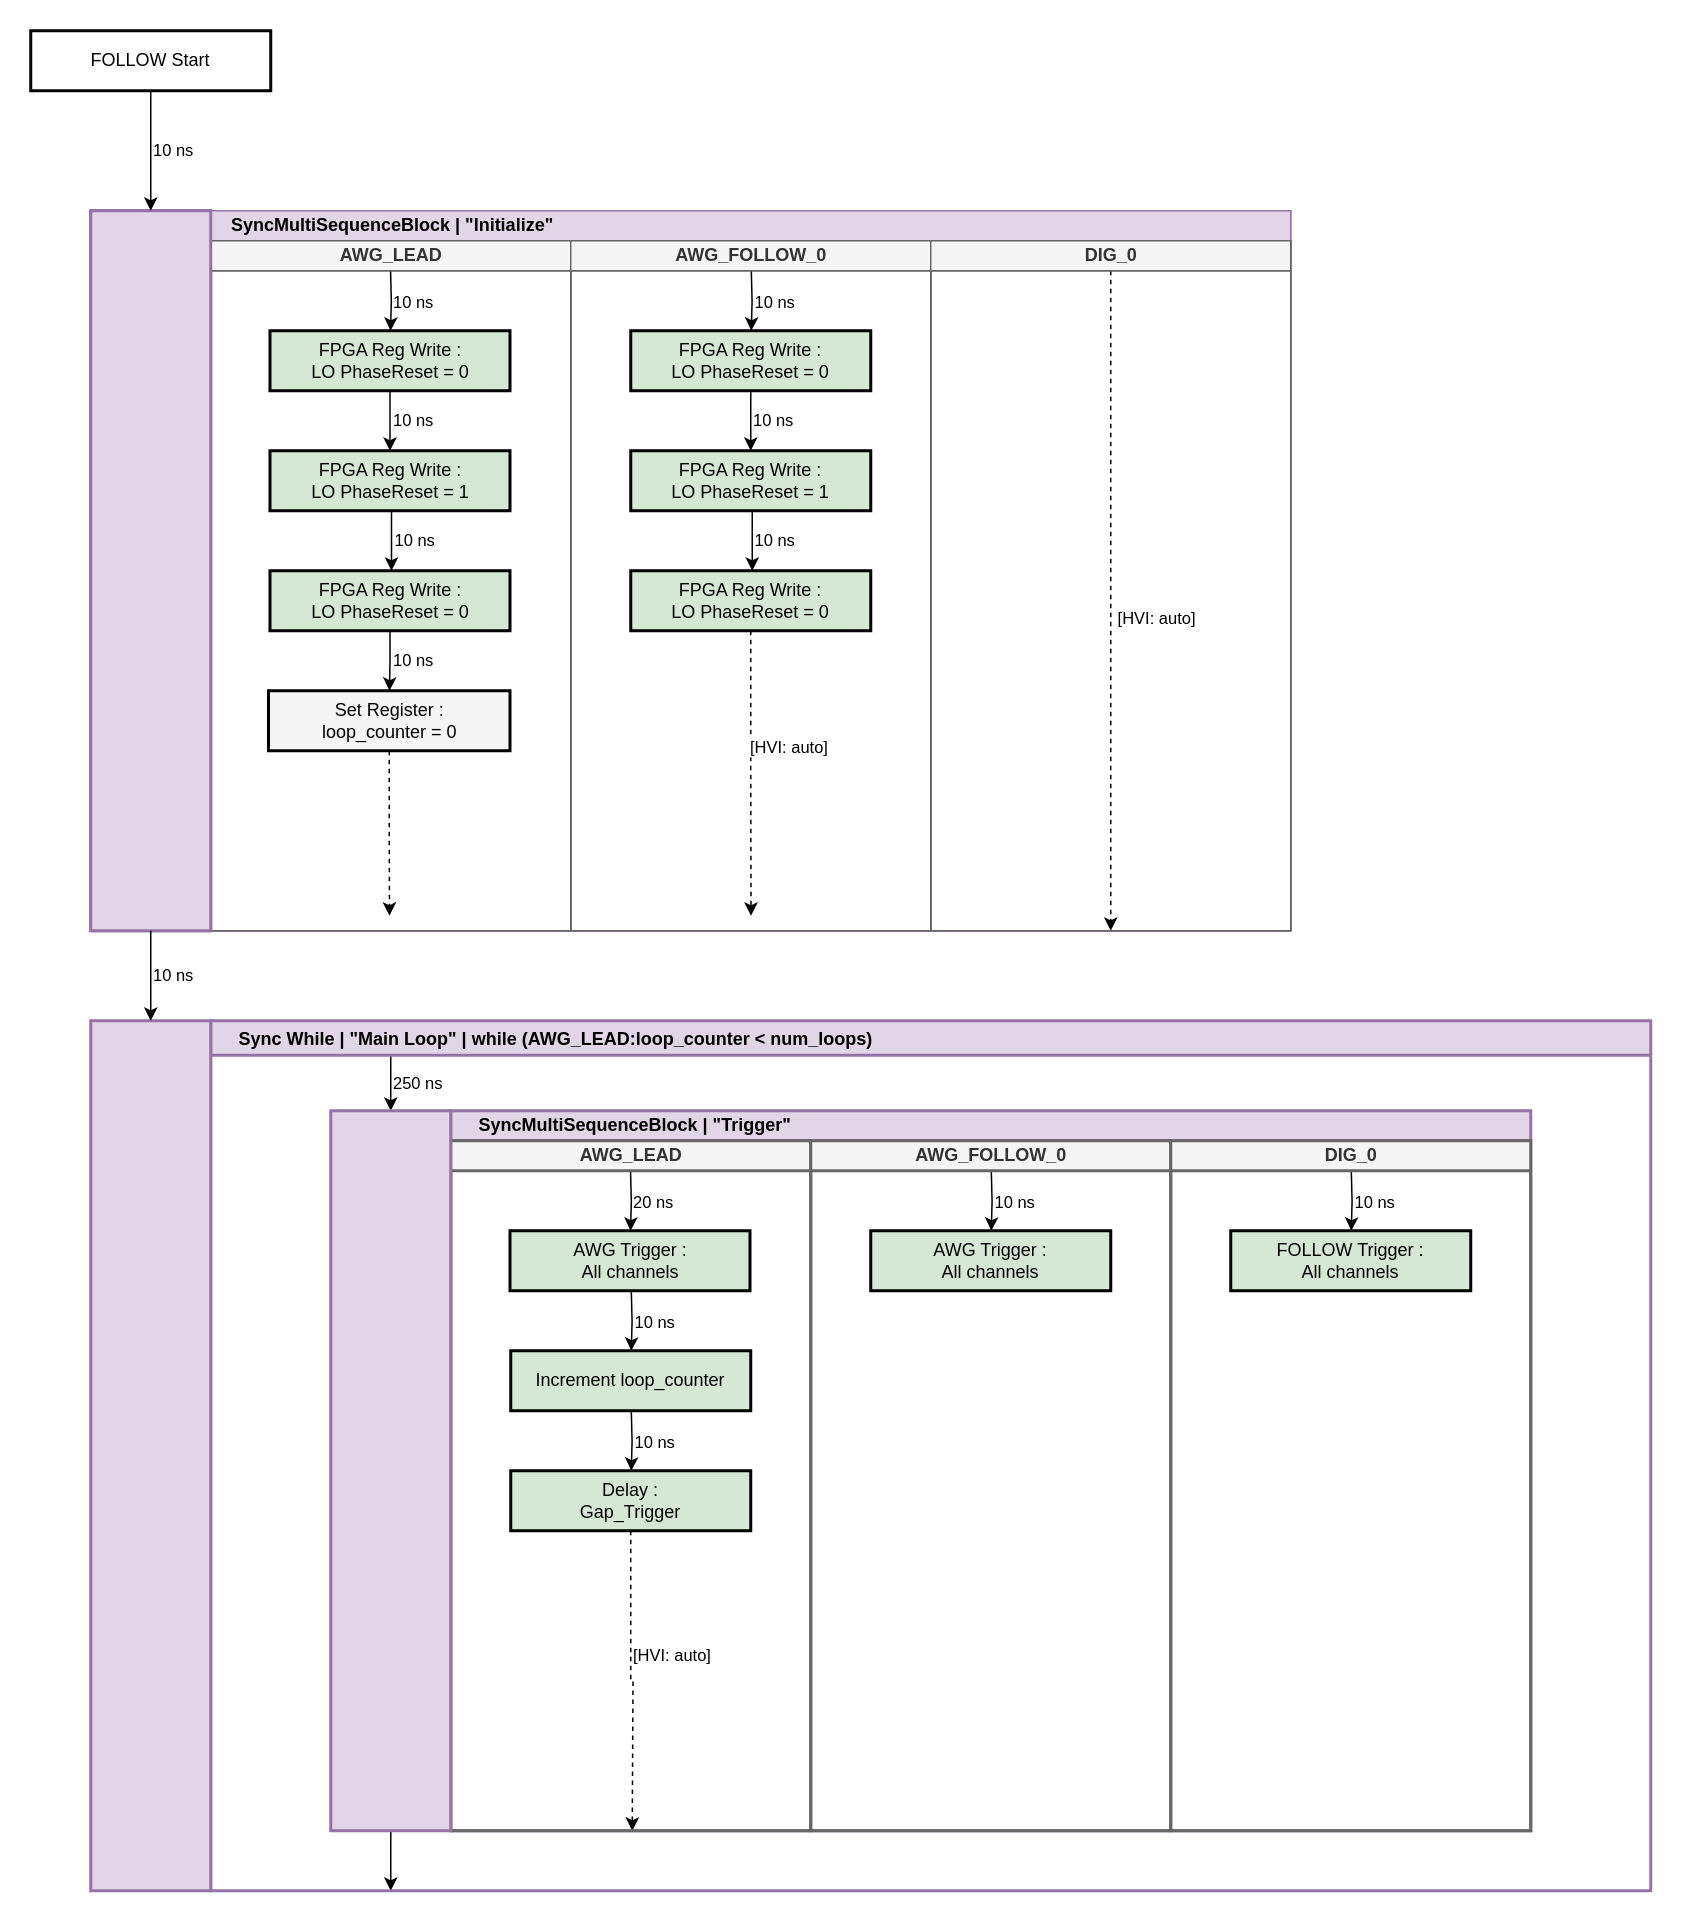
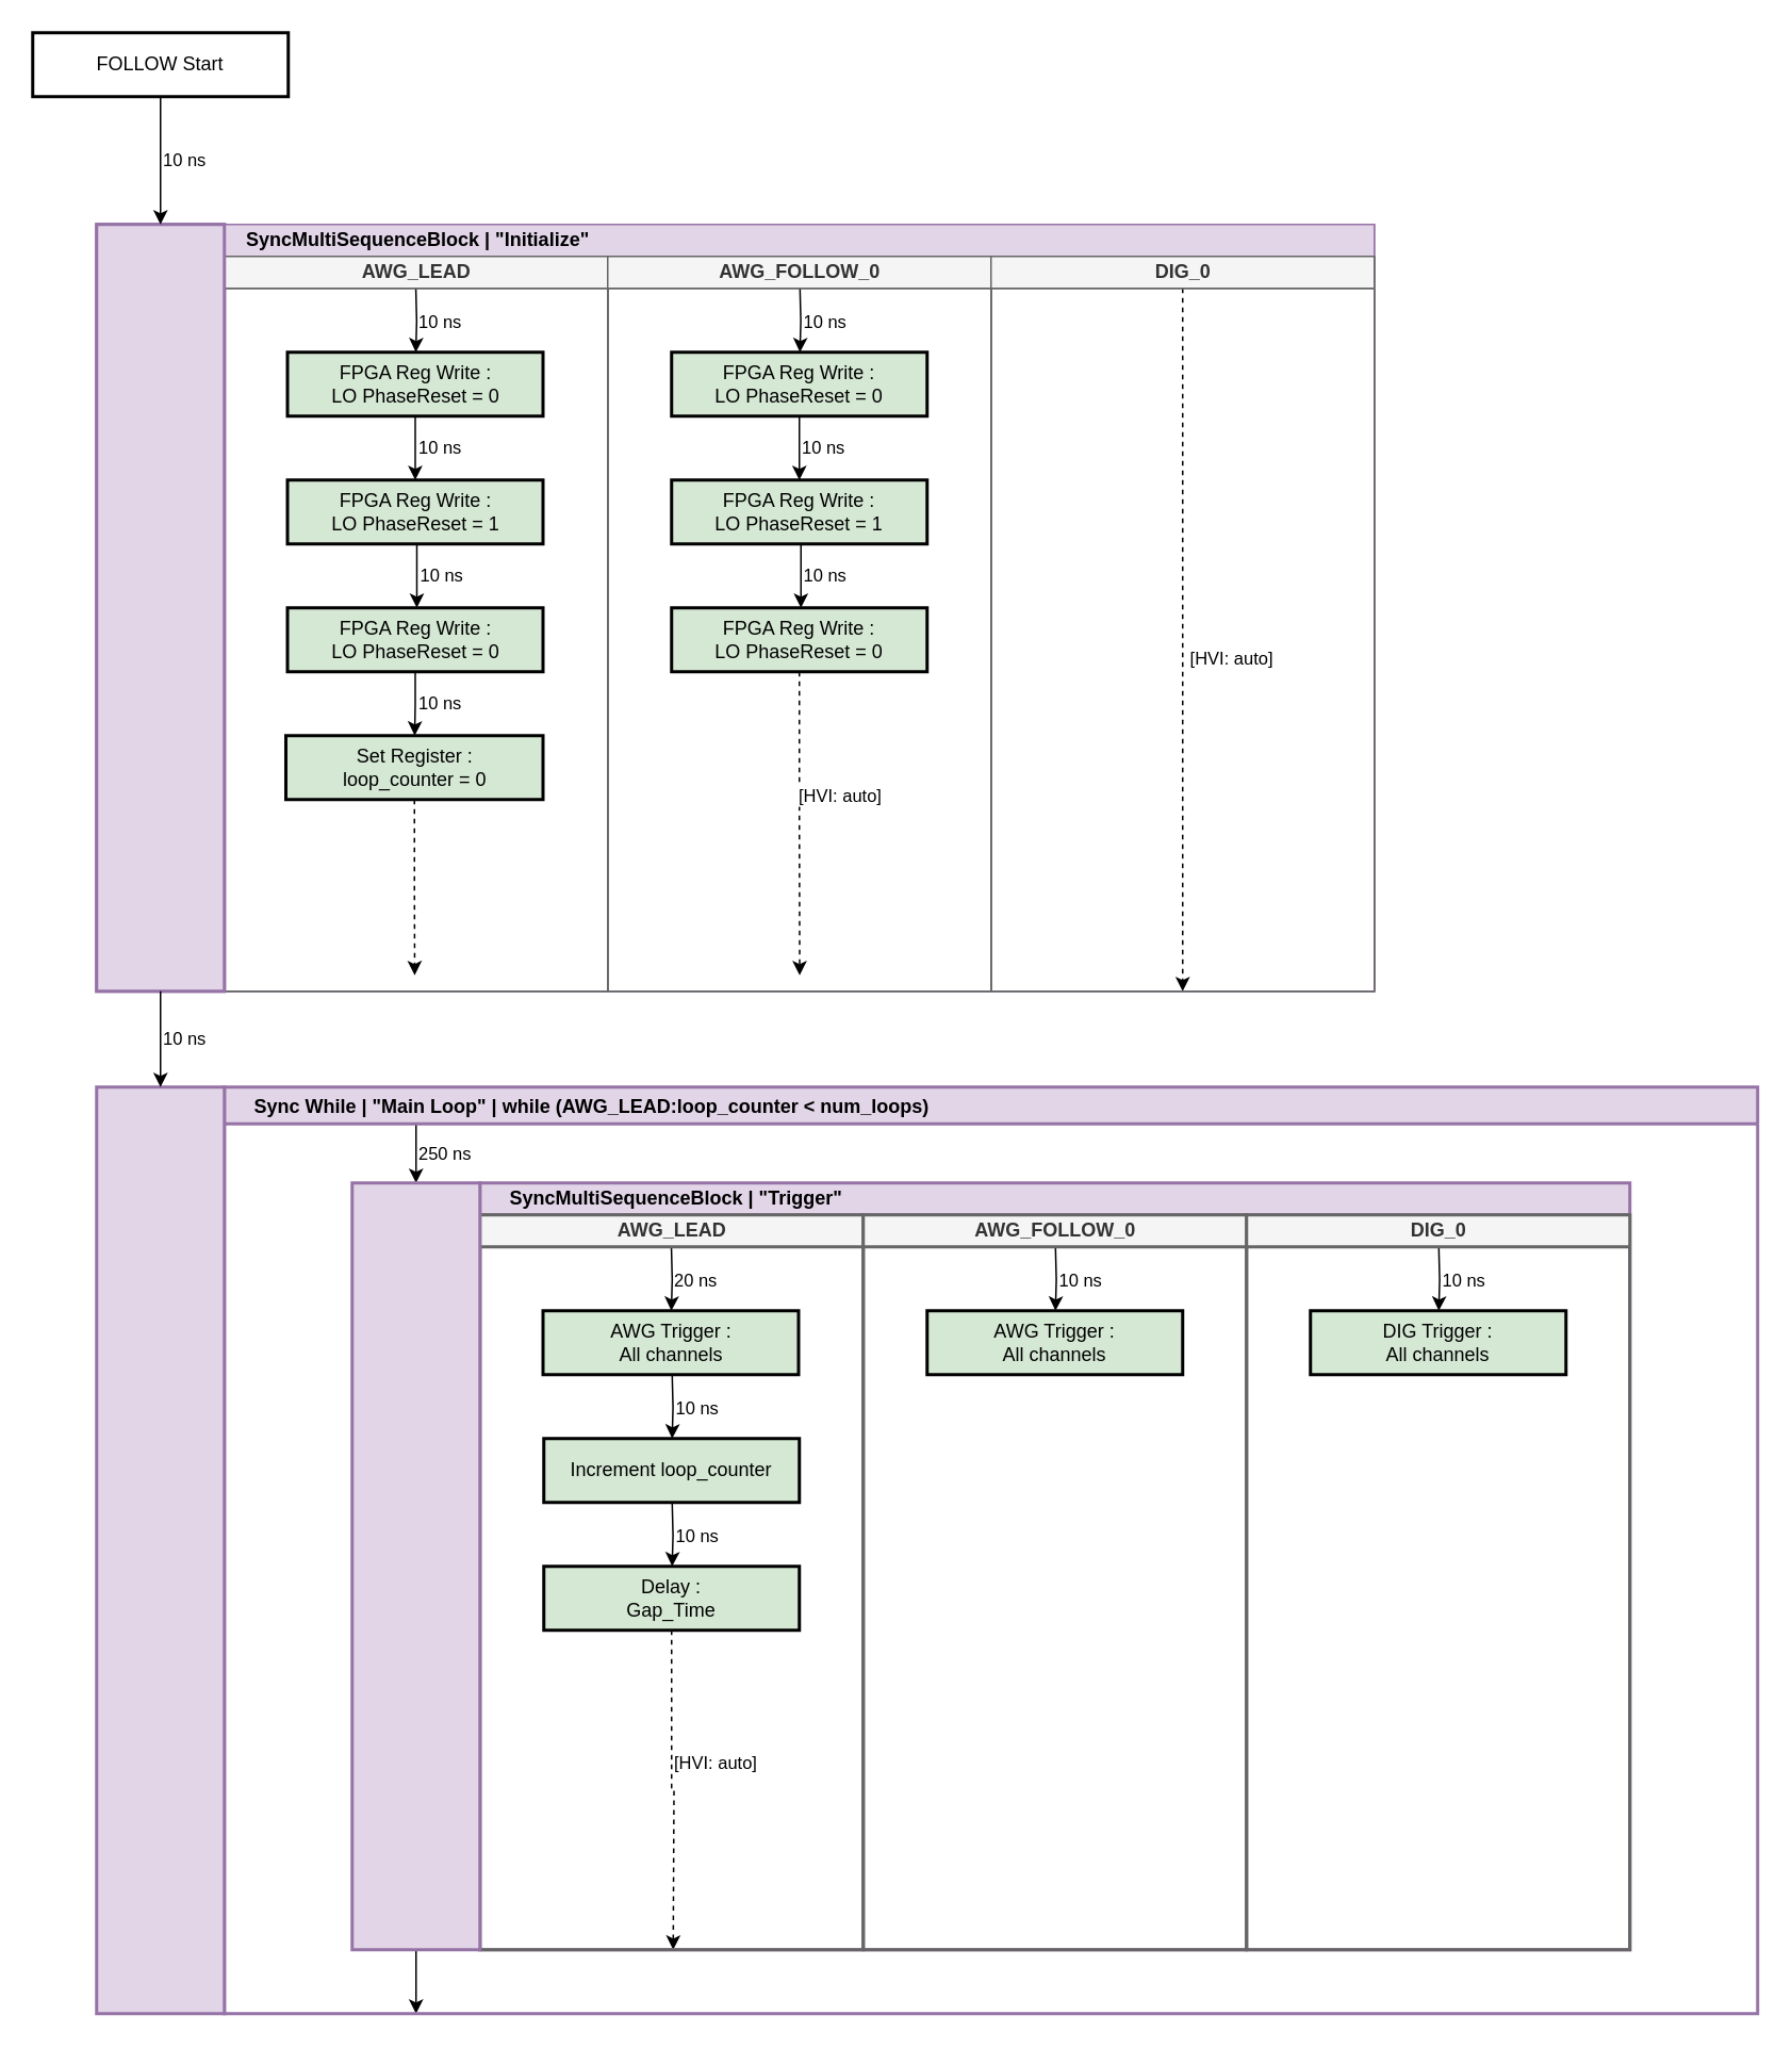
- <mxCell id="39" value="Set Register :&lt;br&gt;loop_counter = 0" style="rounded=0;whiteSpace=wrap;html=1;align=center;fillColor=#f5f5f5;strokeWidth=2;" vertex="1" parent="38"><mxGeometry x="38.5" y="300" width="161" height="40" as="geometry" /></mxCell>
+ <mxCell id="39" value="Set Register :&lt;br&gt;loop_counter = 0" style="rounded=0;whiteSpace=wrap;html=1;align=center;fillColor=#d5e8d4;strokeWidth=2;" vertex="1" parent="38"><mxGeometry x="38.5" y="300" width="161" height="40" as="geometry" /></mxCell>
- <mxCell id="31" value="FOLLOW Trigger :&lt;br&gt;All channels" style="rounded=0;whiteSpace=wrap;html=1;align=center;fillColor=#d5e8d4;strokeWidth=2;" vertex="1" parent="1"><mxGeometry x="820" y="820" width="160" height="40" as="geometry" /></mxCell>
+ <mxCell id="31" value="DIG Trigger :&lt;br&gt;All channels" style="rounded=0;whiteSpace=wrap;html=1;align=center;fillColor=#d5e8d4;strokeWidth=2;" vertex="1" parent="1"><mxGeometry x="820" y="820" width="160" height="40" as="geometry" /></mxCell>
- <mxCell id="25" value="Delay : &lt;br&gt;Gap_Trigger" style="rounded=0;whiteSpace=wrap;html=1;align=center;fillColor=#d5e8d4;strokeWidth=2;" vertex="1" parent="1"><mxGeometry x="340" y="980" width="160" height="40" as="geometry" /></mxCell>
+ <mxCell id="25" value="Delay : &lt;br&gt;Gap_Time" style="rounded=0;whiteSpace=wrap;html=1;align=center;fillColor=#d5e8d4;strokeWidth=2;" vertex="1" parent="1"><mxGeometry x="340" y="980" width="160" height="40" as="geometry" /></mxCell>
